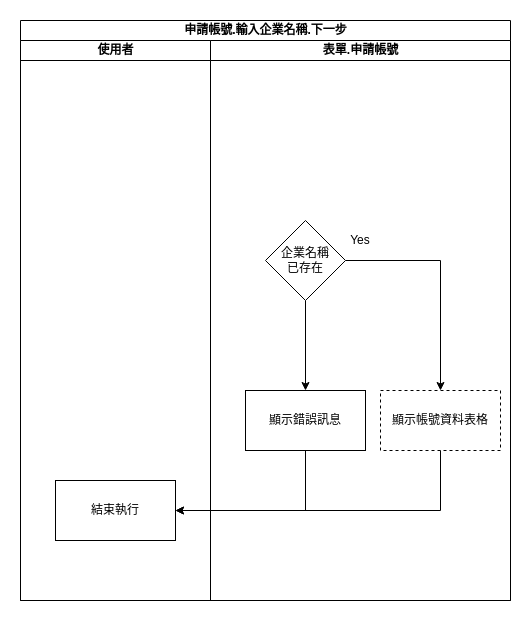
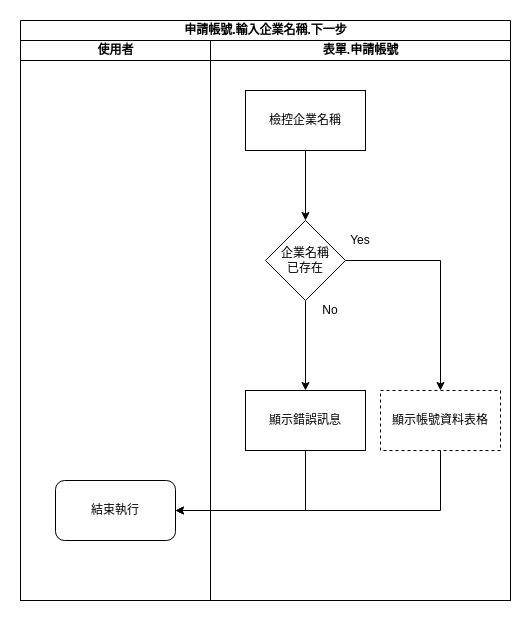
+ <mxCell id="6" value="檢控企業名稱" style="rounded=0;whiteSpace=wrap;html=1;" parent="5" vertex="1"><mxGeometry x="35" y="50" width="120" height="60" as="geometry" /></mxCell>
+ <mxCell id="14" value="" style="edgeStyle=orthogonalEdgeStyle;rounded=0;orthogonalLoop=1;jettySize=auto;html=1;" parent="1" source="6" target="13" edge="1"><mxGeometry relative="1" as="geometry" /></mxCell>
+ <mxCell id="7" value="No" style="text;html=1;strokeColor=none;fillColor=none;align=center;verticalAlign=middle;whiteSpace=wrap;rounded=0;" parent="5" vertex="1"><mxGeometry x="100" y="260" width="40" height="20" as="geometry" /></mxCell>
- <mxCell id="4" value="結束執行" style="whiteSpace=wrap;html=1;rounded=0;" parent="3" vertex="1"><mxGeometry x="35" y="440" width="120" height="60" as="geometry" /></mxCell>
+ <mxCell id="4" value="結束執行" style="rounded=1;whiteSpace=wrap;html=1;" parent="3" vertex="1"><mxGeometry x="35" y="440" width="120" height="60" as="geometry" /></mxCell>
